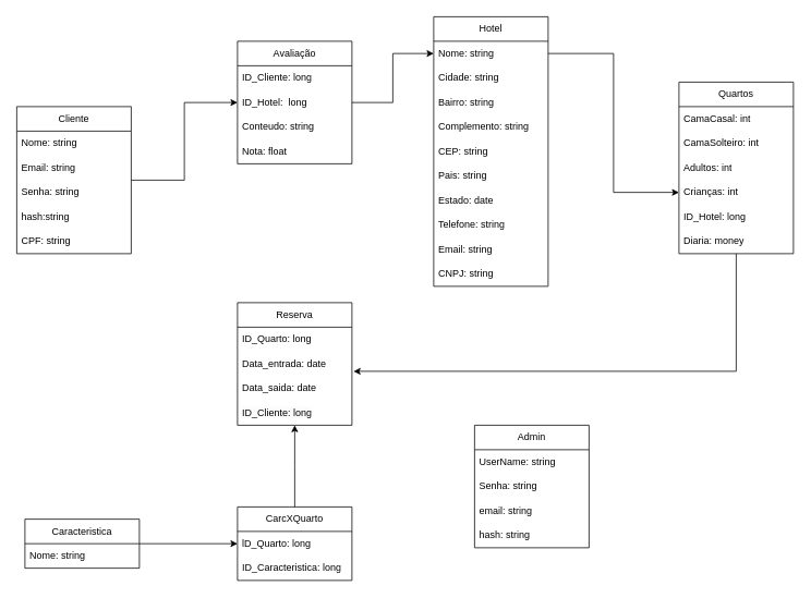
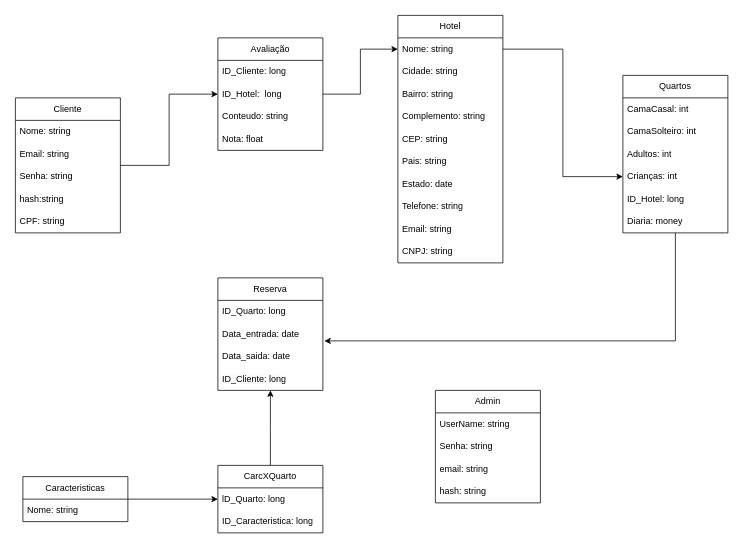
- <mxCell id="39" value="Caracteristica" style="swimlane;fontStyle=0;childLayout=stackLayout;horizontal=1;startSize=30;horizontalStack=0;resizeParent=1;resizeParentMax=0;resizeLast=0;collapsible=1;marginBottom=0;whiteSpace=wrap;html=1;" vertex="1" parent="1"><mxGeometry x="30" y="635" width="140" height="60" as="geometry" /></mxCell>
+ <mxCell id="39" value="Caracteristicas" style="swimlane;fontStyle=0;childLayout=stackLayout;horizontal=1;startSize=30;horizontalStack=0;resizeParent=1;resizeParentMax=0;resizeLast=0;collapsible=1;marginBottom=0;whiteSpace=wrap;html=1;" vertex="1" parent="1"><mxGeometry x="30" y="635" width="140" height="60" as="geometry" /></mxCell>
